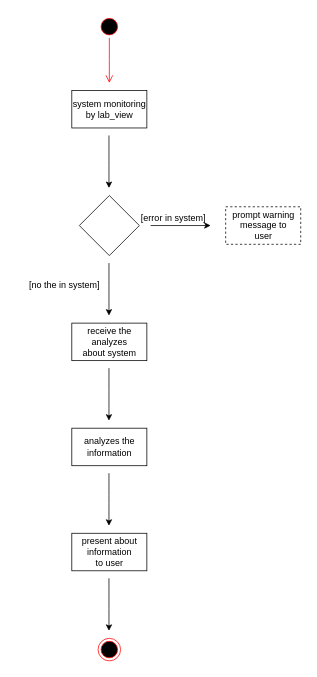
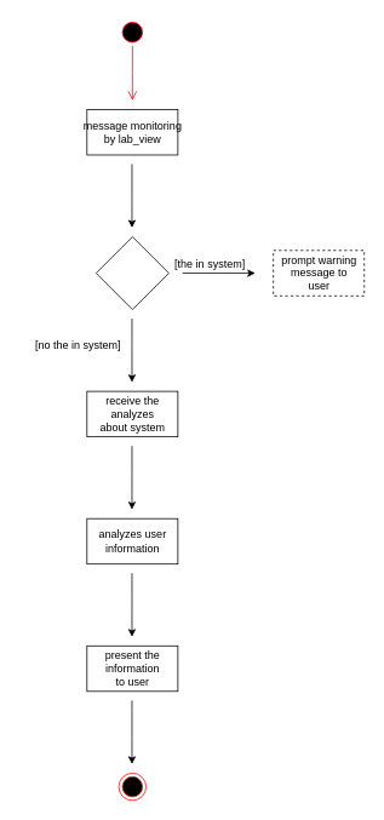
- <mxCell id="4" value="system monitoring&lt;br&gt;by lab_view" style="html=1;dashed=0;whitespace=wrap;" vertex="1" parent="1"><mxGeometry x="95" y="120" width="100" height="50" as="geometry" /></mxCell>
+ <mxCell id="4" value="message monitoring&lt;br&gt;by lab_view" style="html=1;dashed=0;whitespace=wrap;" vertex="1" parent="1"><mxGeometry x="95" y="120" width="100" height="50" as="geometry" /></mxCell>
- <mxCell id="8" value="[error in system]" style="text;html=1;align=center;verticalAlign=middle;resizable=0;points=[];autosize=1;strokeColor=none;fillColor=none;" vertex="1" parent="1"><mxGeometry x="175" y="275" width="110" height="30" as="geometry" /></mxCell>
+ <mxCell id="8" value="[the in system]" style="text;html=1;align=center;verticalAlign=middle;resizable=0;points=[];autosize=1;strokeColor=none;fillColor=none;" vertex="1" parent="1"><mxGeometry x="175" y="275" width="110" height="30" as="geometry" /></mxCell>
- <mxCell id="14" value="analyzes the&lt;br&gt;information" style="html=1;dashed=0;whitespace=wrap;" vertex="1" parent="1"><mxGeometry x="95" y="570" width="100" height="50" as="geometry" /></mxCell>
+ <mxCell id="14" value="analyzes user&lt;br&gt;information" style="html=1;dashed=0;whitespace=wrap;" vertex="1" parent="1"><mxGeometry x="95" y="570" width="100" height="50" as="geometry" /></mxCell>
- <mxCell id="16" value="present about&lt;br&gt;information&lt;br&gt;to user" style="html=1;dashed=0;whitespace=wrap;" vertex="1" parent="1"><mxGeometry x="95" y="710" width="100" height="50" as="geometry" /></mxCell>
+ <mxCell id="16" value="present the&lt;br&gt;information&lt;br&gt;to user" style="html=1;dashed=0;whitespace=wrap;" vertex="1" parent="1"><mxGeometry x="95" y="710" width="100" height="50" as="geometry" /></mxCell>
